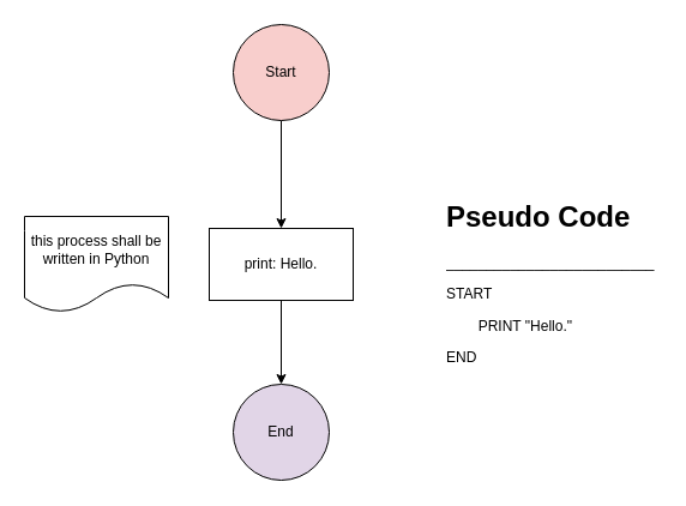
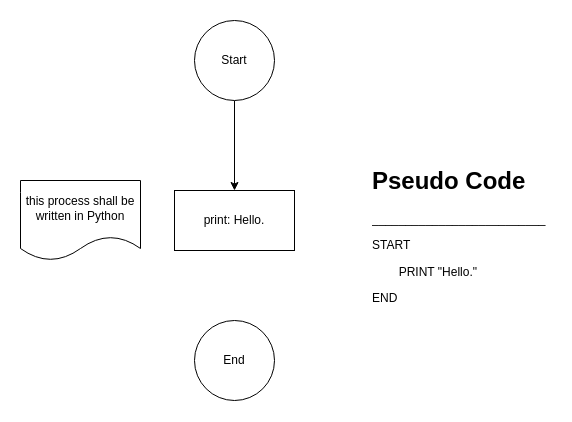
- <mxCell id="3" value="Start" style="ellipse;whiteSpace=wrap;html=1;aspect=fixed;fillColor=#f8cecc;" vertex="1" parent="1"><mxGeometry x="194" y="20" width="80" height="80" as="geometry" /></mxCell>
+ <mxCell id="3" value="Start" style="ellipse;whiteSpace=wrap;html=1;aspect=fixed;" vertex="1" parent="1"><mxGeometry x="194" y="20" width="80" height="80" as="geometry" /></mxCell>
- <mxCell id="4" value="" style="edgeStyle=orthogonalEdgeStyle;rounded=0;orthogonalLoop=1;jettySize=auto;html=1;" edge="1" parent="1" source="5" target="6"><mxGeometry relative="1" as="geometry" /></mxCell>
- <mxCell id="6" value="End" style="ellipse;whiteSpace=wrap;html=1;rounded=0;fillColor=#e1d5e7;" vertex="1" parent="1"><mxGeometry x="194" y="320" width="80" height="80" as="geometry" /></mxCell>
+ <mxCell id="6" value="End" style="ellipse;whiteSpace=wrap;html=1;rounded=0;" vertex="1" parent="1"><mxGeometry x="194" y="320" width="80" height="80" as="geometry" /></mxCell>
